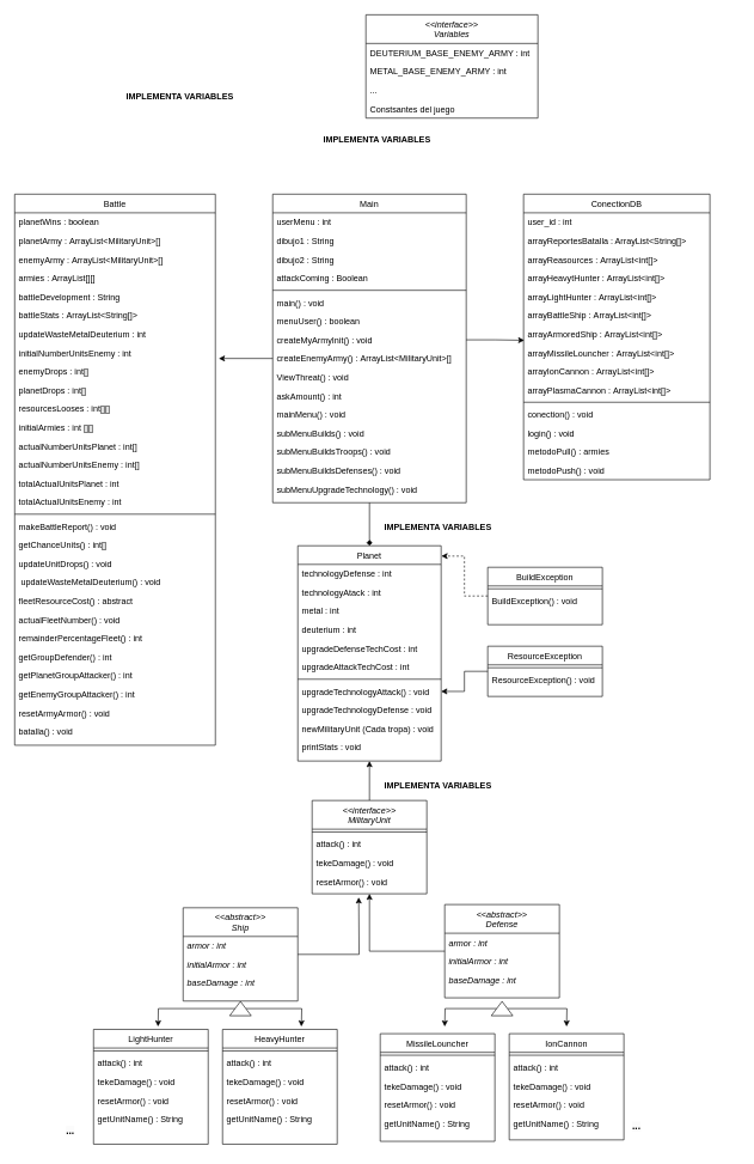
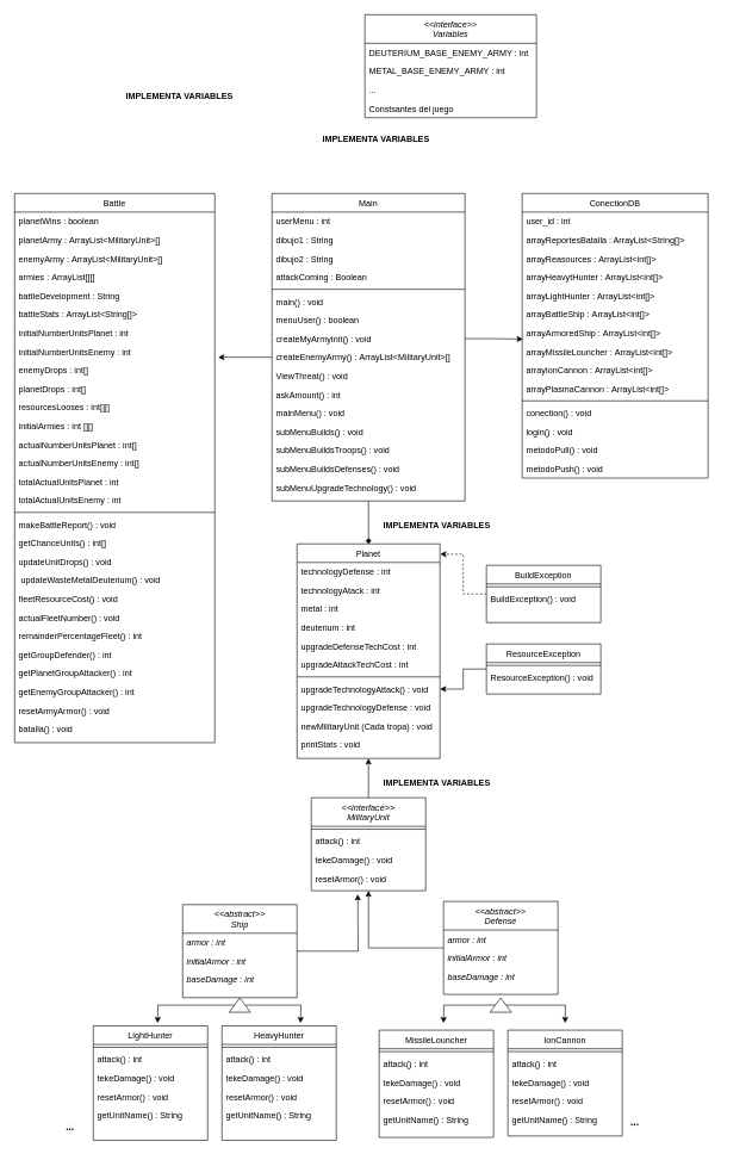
- <mxCell id="27" value="updateWasteMetalDeuterium : int" style="text;align=left;verticalAlign=top;spacingLeft=4;spacingRight=4;overflow=hidden;rotatable=0;points=[[0,0.5],[1,0.5]];portConstraint=eastwest;rounded=0;shadow=0;html=0;" vertex="1" parent="20"><mxGeometry y="182" width="280" height="26" as="geometry" /></mxCell>
+ <mxCell id="27" value="initialNumberUnitsPlanet : int" style="text;align=left;verticalAlign=top;spacingLeft=4;spacingRight=4;overflow=hidden;rotatable=0;points=[[0,0.5],[1,0.5]];portConstraint=eastwest;rounded=0;shadow=0;html=0;" vertex="1" parent="20"><mxGeometry y="182" width="280" height="26" as="geometry" /></mxCell>
- <mxCell id="91" value="metodoPull() : armies" style="text;align=left;verticalAlign=top;spacingLeft=4;spacingRight=4;overflow=hidden;rotatable=0;points=[[0,0.5],[1,0.5]];portConstraint=eastwest;" vertex="1" parent="77"><mxGeometry y="346" width="260" height="26" as="geometry" /></mxCell>
+ <mxCell id="91" value="metodoPull() : void" style="text;align=left;verticalAlign=top;spacingLeft=4;spacingRight=4;overflow=hidden;rotatable=0;points=[[0,0.5],[1,0.5]];portConstraint=eastwest;" vertex="1" parent="77"><mxGeometry y="346" width="260" height="26" as="geometry" /></mxCell>
- <mxCell id="42" value="fleetResourceCost() : abstract" style="text;align=left;verticalAlign=top;spacingLeft=4;spacingRight=4;overflow=hidden;rotatable=0;points=[[0,0.5],[1,0.5]];portConstraint=eastwest;" vertex="1" parent="20"><mxGeometry y="554" width="280" height="26" as="geometry" /></mxCell>
+ <mxCell id="42" value="fleetResourceCost() : void" style="text;align=left;verticalAlign=top;spacingLeft=4;spacingRight=4;overflow=hidden;rotatable=0;points=[[0,0.5],[1,0.5]];portConstraint=eastwest;" vertex="1" parent="20"><mxGeometry y="554" width="280" height="26" as="geometry" /></mxCell>
